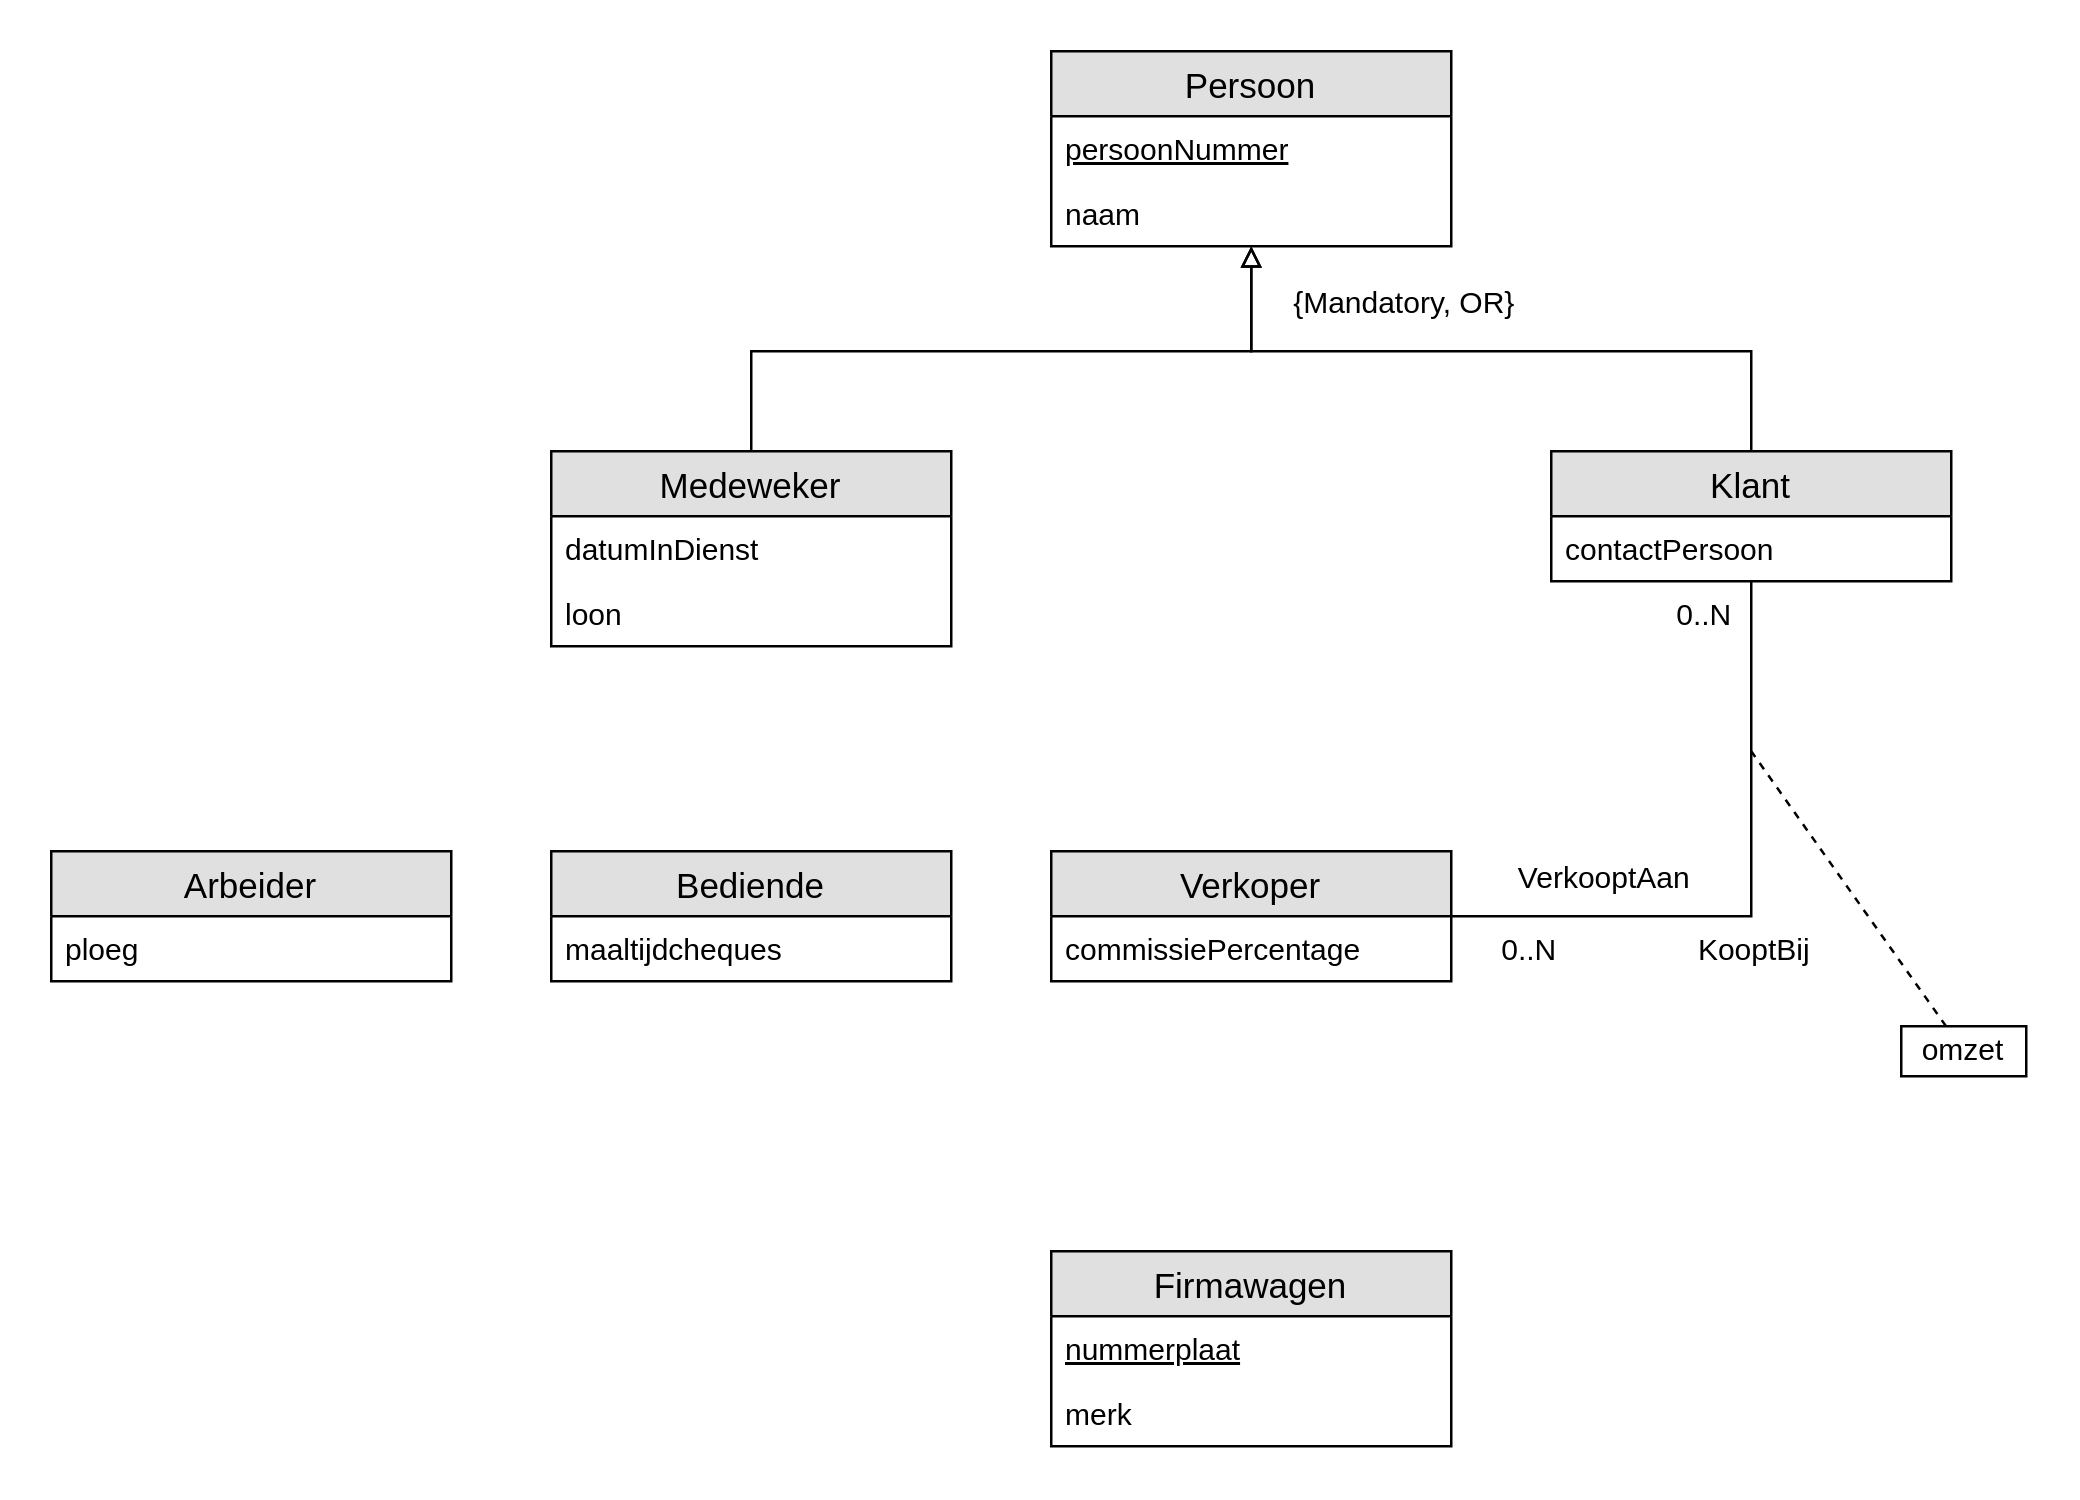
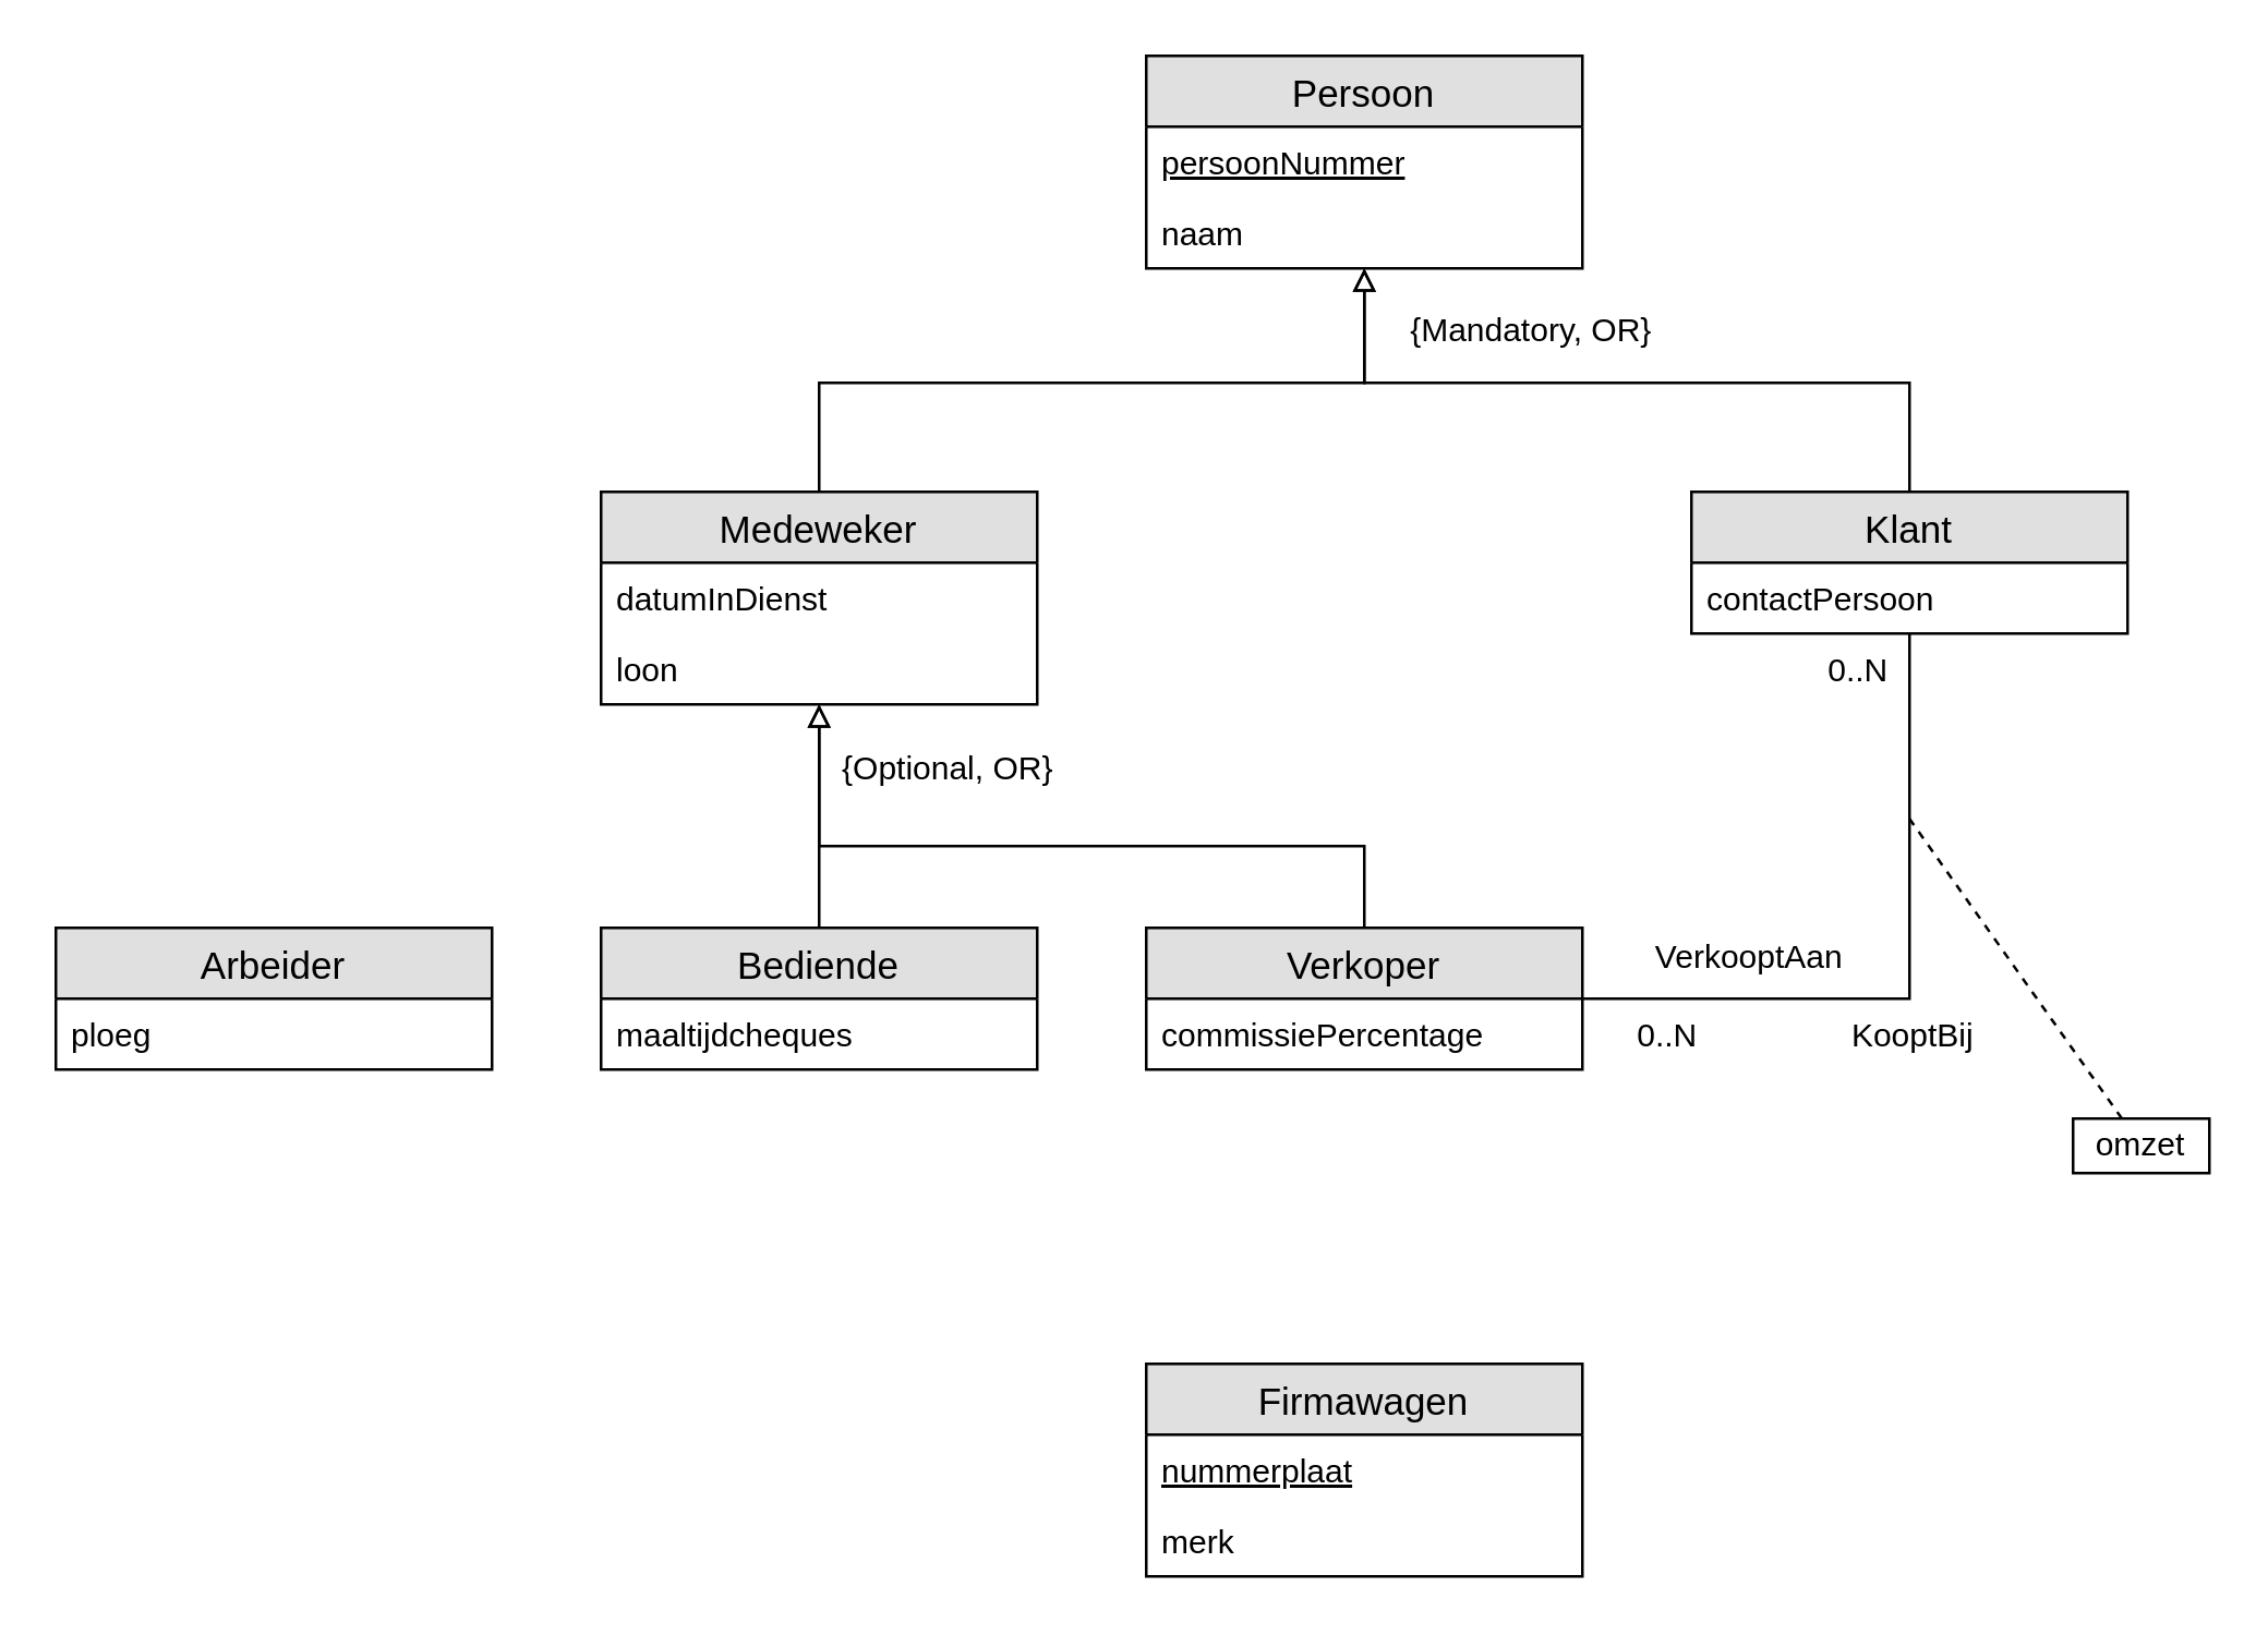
+ <mxCell id="18" style="edgeStyle=orthogonalEdgeStyle;rounded=0;orthogonalLoop=1;jettySize=auto;html=1;endArrow=block;endFill=0;" edge="1" parent="1" source="25" target="10"><mxGeometry relative="1" as="geometry"><Array as="points"><mxPoint x="500" y="310" /><mxPoint x="300" y="310" /></Array></mxGeometry></mxCell>
+ <mxCell id="19" value="{Optional, OR}" style="text;html=1;resizable=0;points=[];align=center;verticalAlign=middle;labelBackgroundColor=#ffffff;" vertex="1" connectable="0" parent="18"><mxGeometry x="0.75" y="-2" relative="1" as="geometry"><mxPoint x="44.5" y="-12" as="offset" /></mxGeometry></mxCell>
+ <mxCell id="15" style="edgeStyle=orthogonalEdgeStyle;rounded=0;orthogonalLoop=1;jettySize=auto;html=1;endArrow=block;endFill=0;" edge="1" parent="1" source="16" target="10"><mxGeometry relative="1" as="geometry" /></mxCell>
